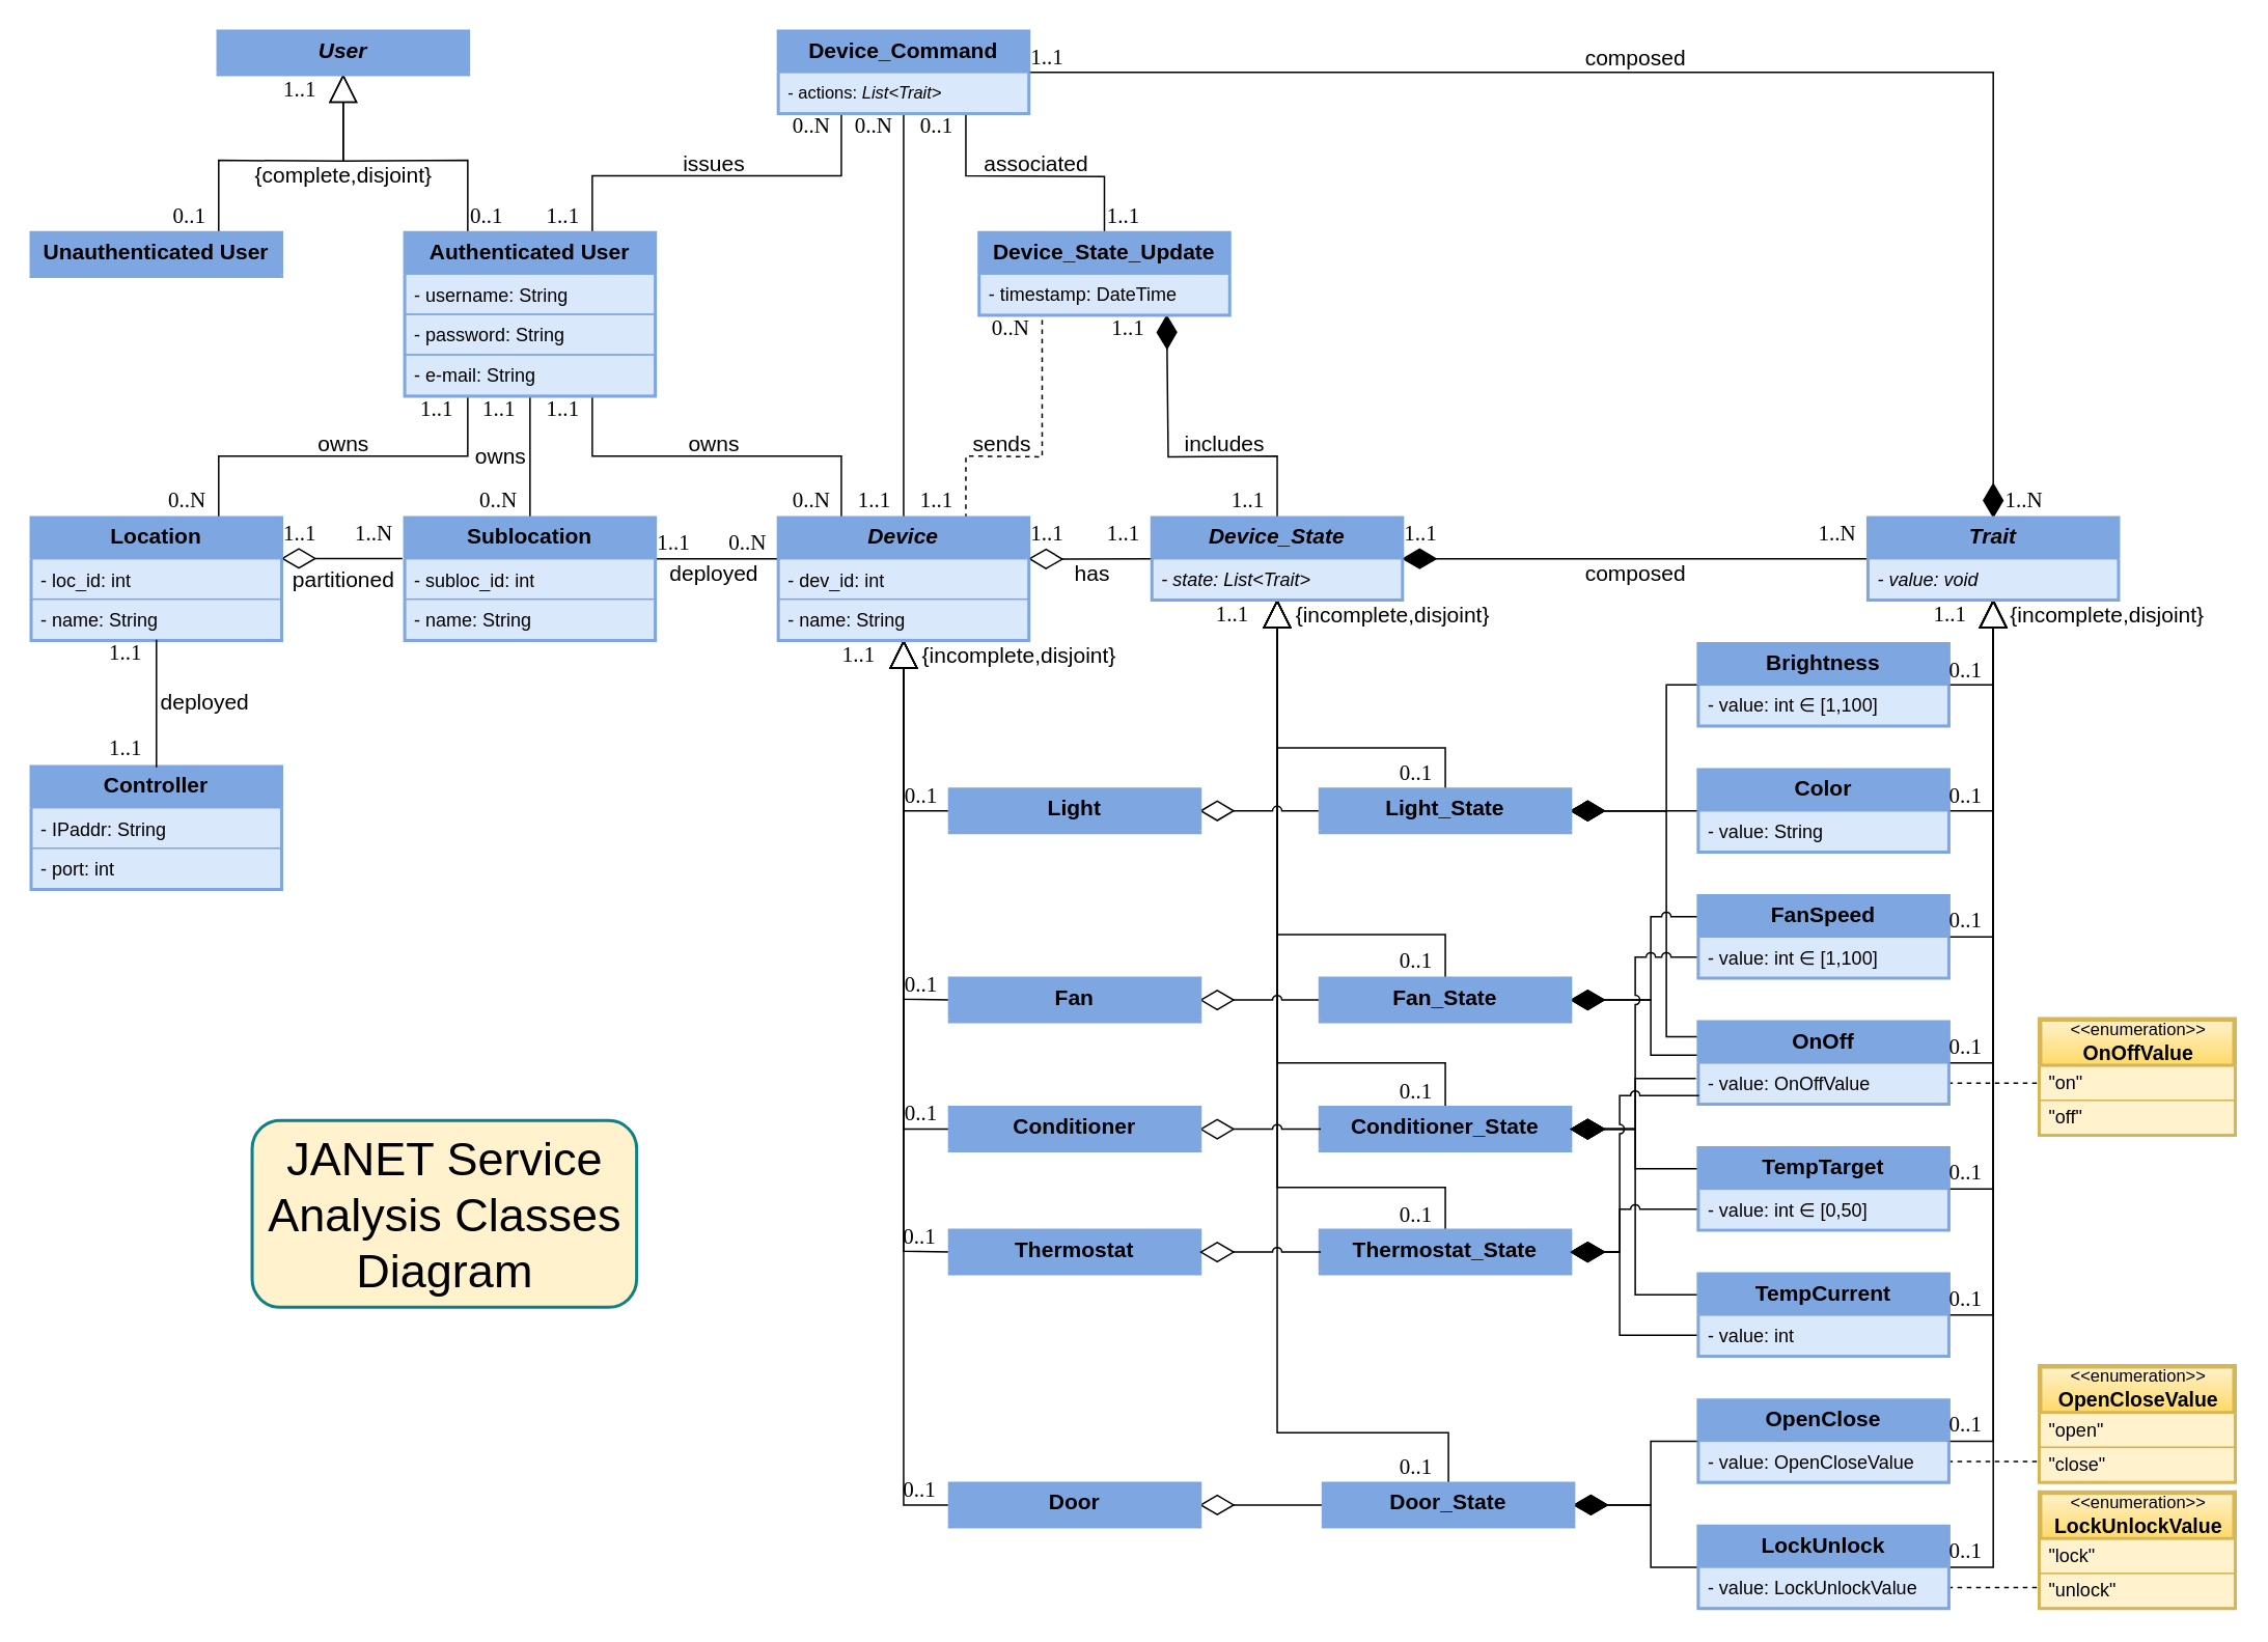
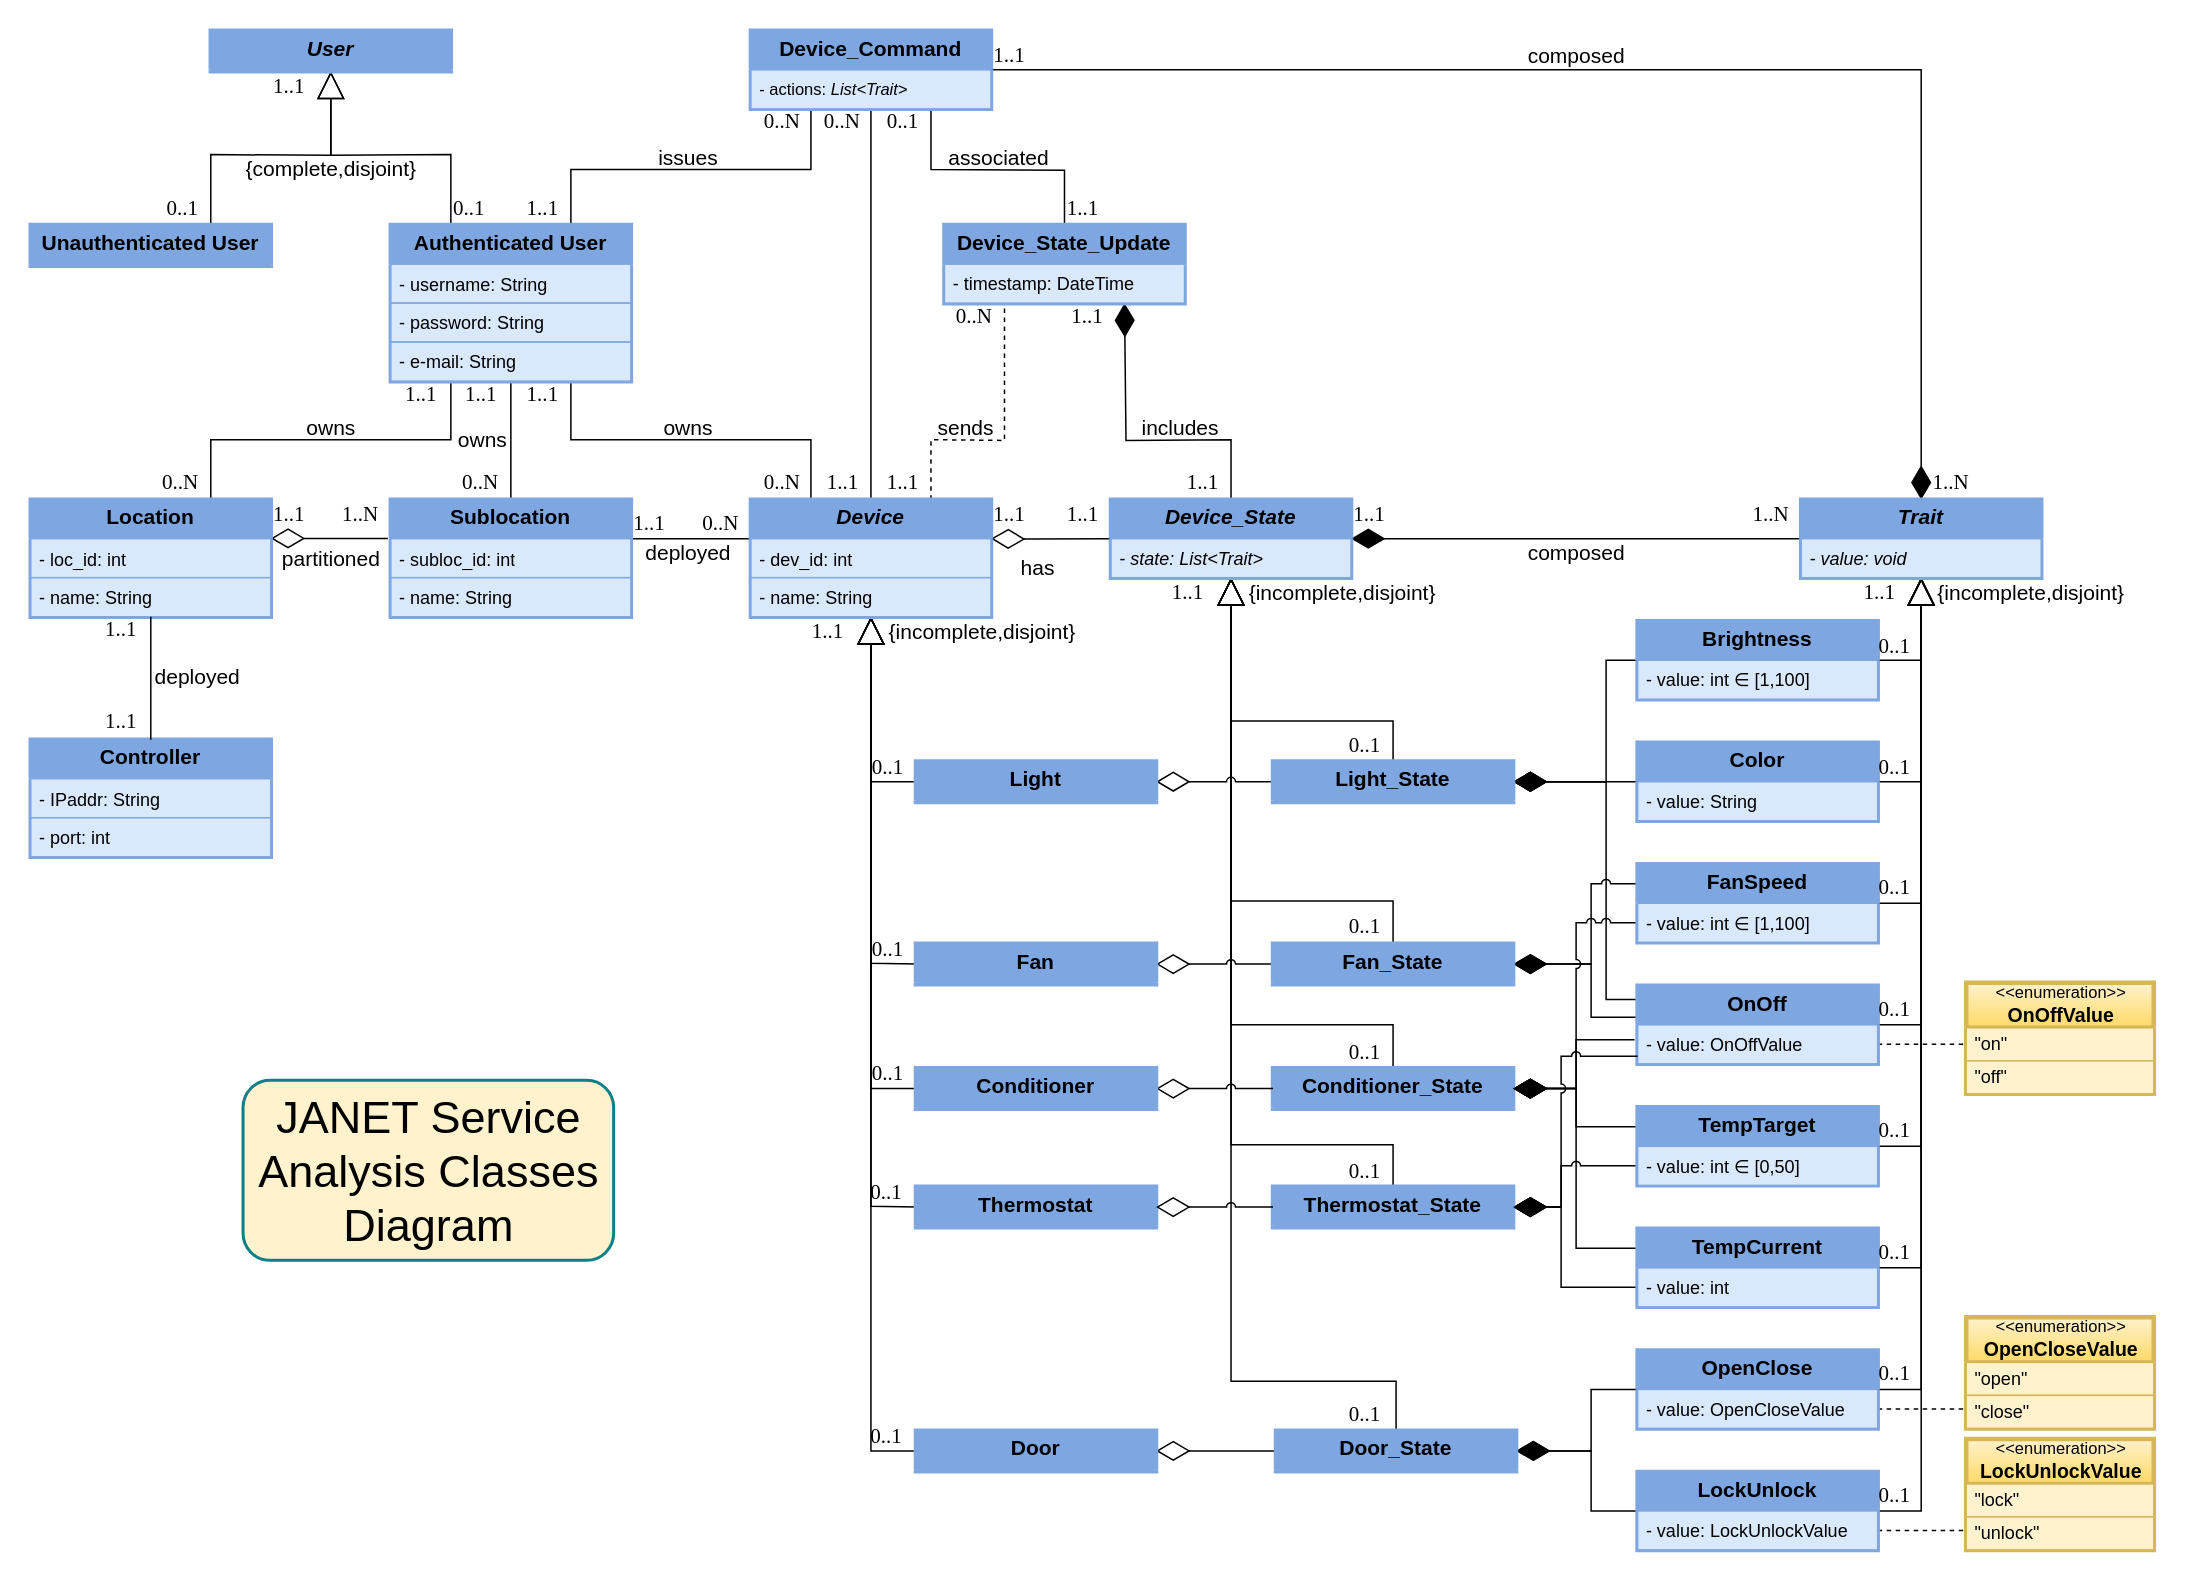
- <mxCell id="156" value="has" style="text;html=1;resizable=0;points=[];autosize=1;align=center;verticalAlign=top;spacingTop=-4;fontSize=14;" vertex="1" parent="1"><mxGeometry x="681" y="356.5" width="40" height="20" as="geometry" /></mxCell>
+ <mxCell id="156" value="has" style="text;html=1;resizable=0;points=[];autosize=1;align=center;verticalAlign=top;spacingTop=-4;fontSize=14;" vertex="1" parent="1"><mxGeometry x="671" y="366.5" width="40" height="20" as="geometry" /></mxCell>
